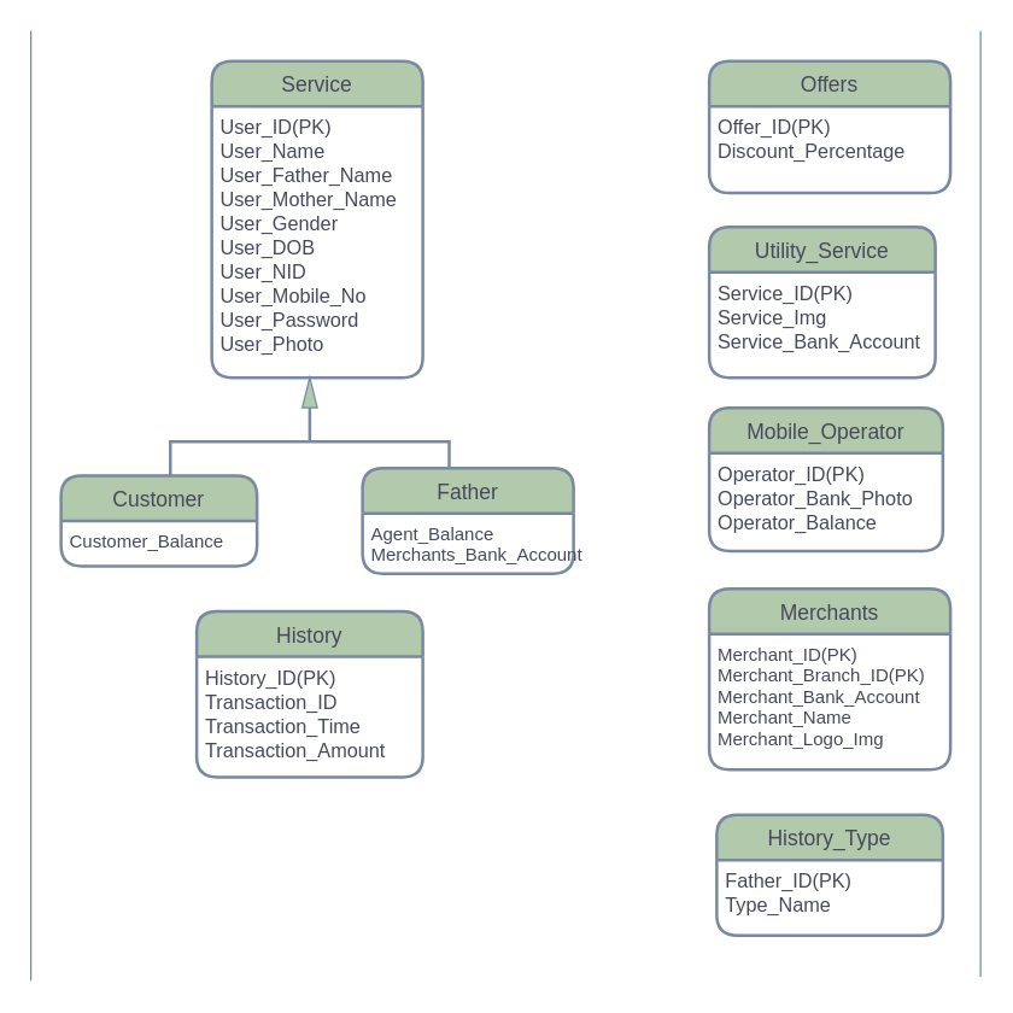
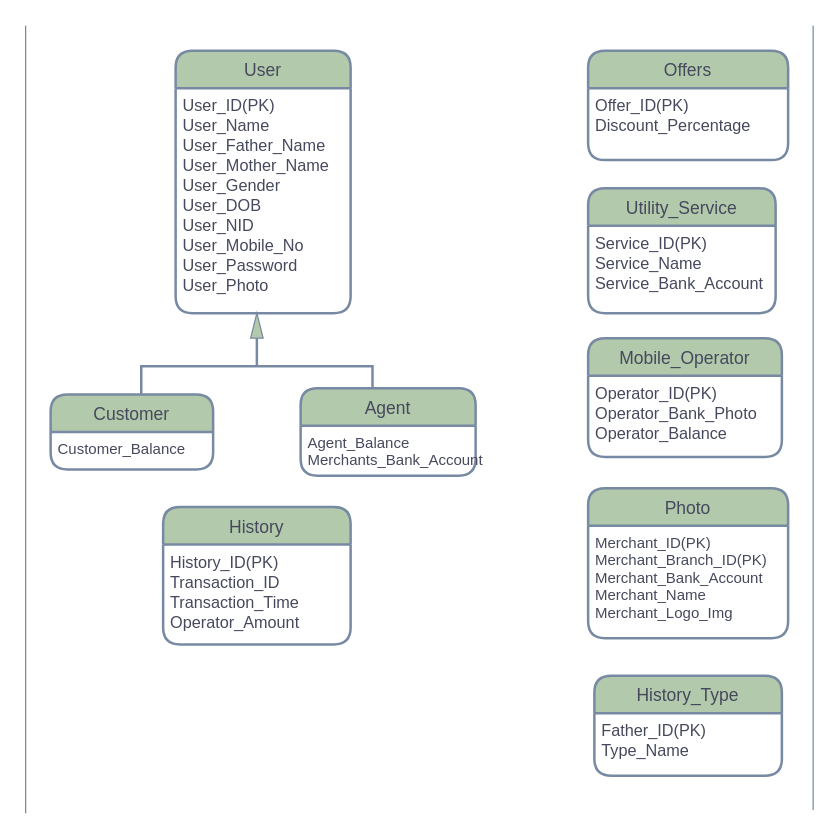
- <mxCell id="19" value="Service" style="swimlane;childLayout=stackLayout;horizontal=1;startSize=30;horizontalStack=0;rounded=1;fontSize=14;fontStyle=0;strokeWidth=2;resizeParent=0;resizeLast=1;shadow=0;dashed=0;align=center;sketch=0;fillColor=#B2C9AB;strokeColor=#788AA3;fontColor=#46495D;" parent="1" vertex="1"><mxGeometry x="140" y="40" width="140" height="210" as="geometry" /></mxCell>
+ <mxCell id="19" value="User" style="swimlane;childLayout=stackLayout;horizontal=1;startSize=30;horizontalStack=0;rounded=1;fontSize=14;fontStyle=0;strokeWidth=2;resizeParent=0;resizeLast=1;shadow=0;dashed=0;align=center;sketch=0;fillColor=#B2C9AB;strokeColor=#788AA3;fontColor=#46495D;" parent="1" vertex="1"><mxGeometry x="140" y="40" width="140" height="210" as="geometry" /></mxCell>
- <mxCell id="12" value="Service_ID(PK)&#10;Service_Img&#10;Service_Bank_Account" style="align=left;strokeColor=none;fillColor=none;spacingLeft=4;fontSize=13;verticalAlign=top;resizable=0;rotatable=0;part=1;fontColor=#46495D;" parent="11" vertex="1"><mxGeometry y="30" width="150" height="70" as="geometry" /></mxCell>
+ <mxCell id="12" value="Service_ID(PK)&#10;Service_Name&#10;Service_Bank_Account" style="align=left;strokeColor=none;fillColor=none;spacingLeft=4;fontSize=13;verticalAlign=top;resizable=0;rotatable=0;part=1;fontColor=#46495D;" parent="11" vertex="1"><mxGeometry y="30" width="150" height="70" as="geometry" /></mxCell>
- <mxCell id="17" value="Father" style="swimlane;childLayout=stackLayout;horizontal=1;startSize=30;horizontalStack=0;rounded=1;fontSize=14;fontStyle=0;strokeWidth=2;resizeParent=0;resizeLast=1;shadow=0;dashed=0;align=center;labelBackgroundColor=none;sketch=0;fillColor=#B2C9AB;strokeColor=#788AA3;fontColor=#46495D;" parent="1" vertex="1"><mxGeometry x="240" y="310" width="140" height="70" as="geometry" /></mxCell>
+ <mxCell id="17" value="Agent" style="swimlane;childLayout=stackLayout;horizontal=1;startSize=30;horizontalStack=0;rounded=1;fontSize=14;fontStyle=0;strokeWidth=2;resizeParent=0;resizeLast=1;shadow=0;dashed=0;align=center;labelBackgroundColor=none;sketch=0;fillColor=#B2C9AB;strokeColor=#788AA3;fontColor=#46495D;" parent="1" vertex="1"><mxGeometry x="240" y="310" width="140" height="70" as="geometry" /></mxCell>
- <mxCell id="7" value="Merchants" style="swimlane;childLayout=stackLayout;horizontal=1;startSize=30;horizontalStack=0;rounded=1;fontSize=14;fontStyle=0;strokeWidth=2;resizeParent=0;resizeLast=1;shadow=0;dashed=0;align=center;sketch=0;fillColor=#B2C9AB;strokeColor=#788AA3;fontColor=#46495D;" parent="1" vertex="1"><mxGeometry x="470" y="390" width="160" height="120" as="geometry" /></mxCell>
+ <mxCell id="7" value="Photo" style="swimlane;childLayout=stackLayout;horizontal=1;startSize=30;horizontalStack=0;rounded=1;fontSize=14;fontStyle=0;strokeWidth=2;resizeParent=0;resizeLast=1;shadow=0;dashed=0;align=center;sketch=0;fillColor=#B2C9AB;strokeColor=#788AA3;fontColor=#46495D;" parent="1" vertex="1"><mxGeometry x="470" y="390" width="160" height="120" as="geometry" /></mxCell>
- <mxCell id="24" value="History_ID(PK)&#10;Transaction_ID&#10;Transaction_Time&#10;Transaction_Amount" style="align=left;strokeColor=none;fillColor=none;spacingLeft=4;fontSize=13;verticalAlign=top;resizable=0;rotatable=0;part=1;fontColor=#46495D;" parent="23" vertex="1"><mxGeometry y="30" width="150" height="80" as="geometry" /></mxCell>
+ <mxCell id="24" value="History_ID(PK)&#10;Transaction_ID&#10;Transaction_Time&#10;Operator_Amount" style="align=left;strokeColor=none;fillColor=none;spacingLeft=4;fontSize=13;verticalAlign=top;resizable=0;rotatable=0;part=1;fontColor=#46495D;" parent="23" vertex="1"><mxGeometry y="30" width="150" height="80" as="geometry" /></mxCell>
